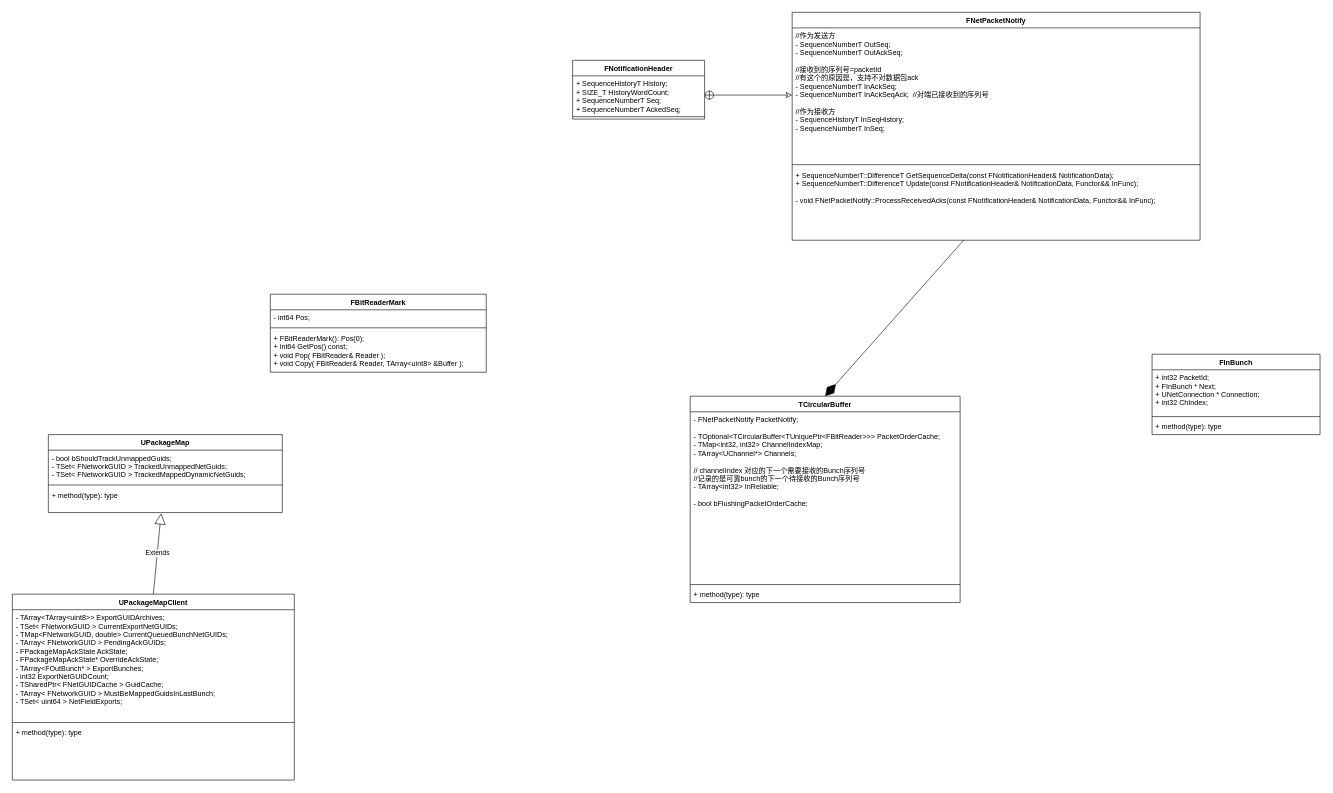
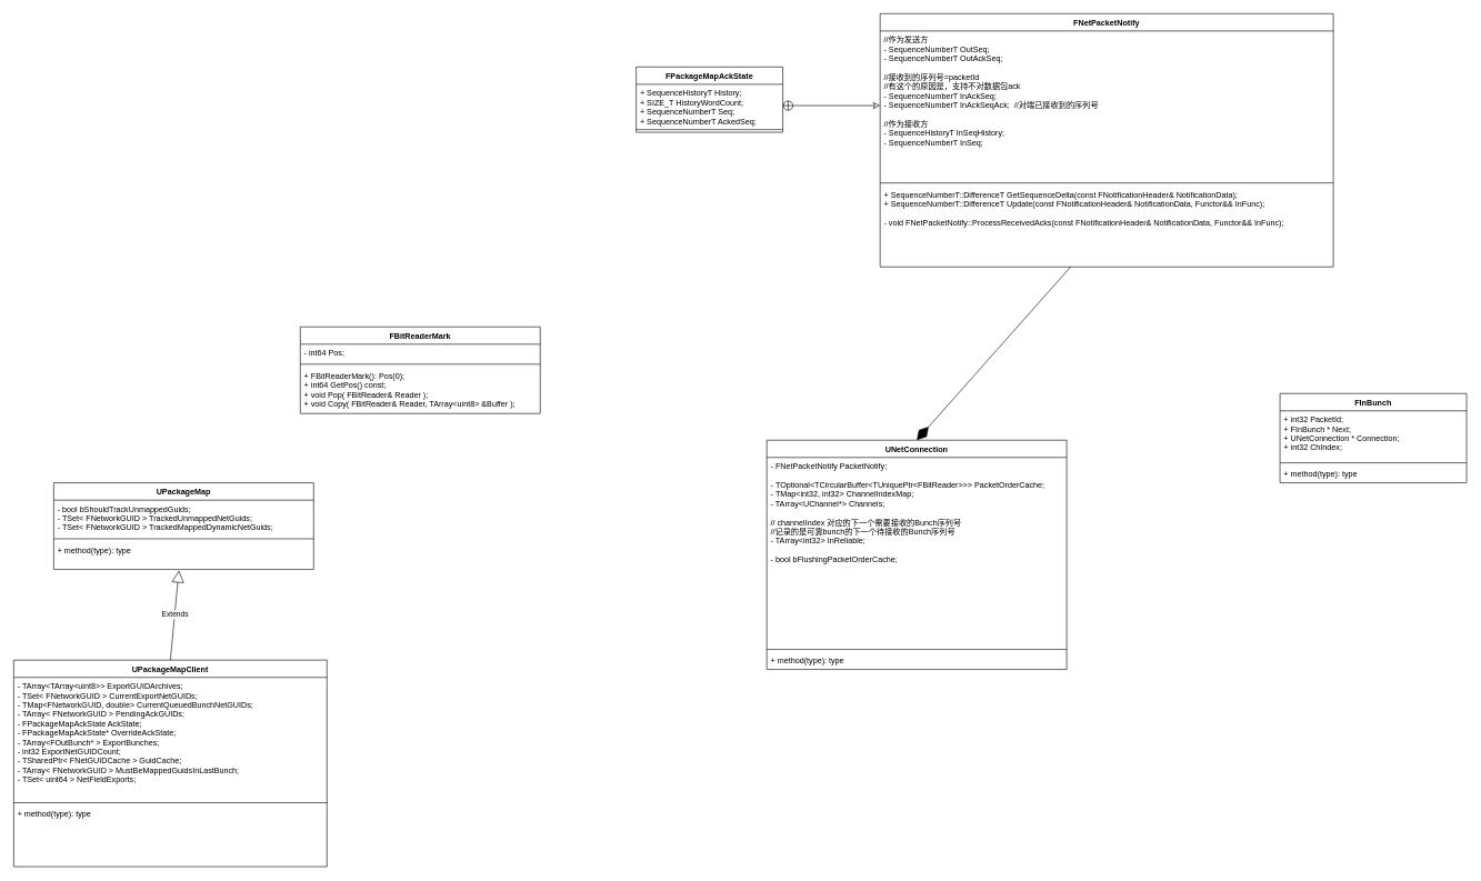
- <mxCell id="15" value="FNotificationHeader" style="swimlane;fontStyle=1;align=center;verticalAlign=top;childLayout=stackLayout;horizontal=1;startSize=26;horizontalStack=0;resizeParent=1;resizeParentMax=0;resizeLast=0;collapsible=1;marginBottom=0;" parent="1" vertex="1"><mxGeometry x="954" y="100" width="220" height="98" as="geometry" /></mxCell>
+ <mxCell id="15" value="FPackageMapAckState" style="swimlane;fontStyle=1;align=center;verticalAlign=top;childLayout=stackLayout;horizontal=1;startSize=26;horizontalStack=0;resizeParent=1;resizeParentMax=0;resizeLast=0;collapsible=1;marginBottom=0;" parent="1" vertex="1"><mxGeometry x="954" y="100" width="220" height="98" as="geometry" /></mxCell>
- <mxCell id="2" value="TCircularBuffer" style="swimlane;fontStyle=1;align=center;verticalAlign=top;childLayout=stackLayout;horizontal=1;startSize=26;horizontalStack=0;resizeParent=1;resizeParentMax=0;resizeLast=0;collapsible=1;marginBottom=0;" parent="1" vertex="1"><mxGeometry x="1150" y="660" width="450" height="344" as="geometry" /></mxCell>
+ <mxCell id="2" value="UNetConnection" style="swimlane;fontStyle=1;align=center;verticalAlign=top;childLayout=stackLayout;horizontal=1;startSize=26;horizontalStack=0;resizeParent=1;resizeParentMax=0;resizeLast=0;collapsible=1;marginBottom=0;" parent="1" vertex="1"><mxGeometry x="1150" y="660" width="450" height="344" as="geometry" /></mxCell>
